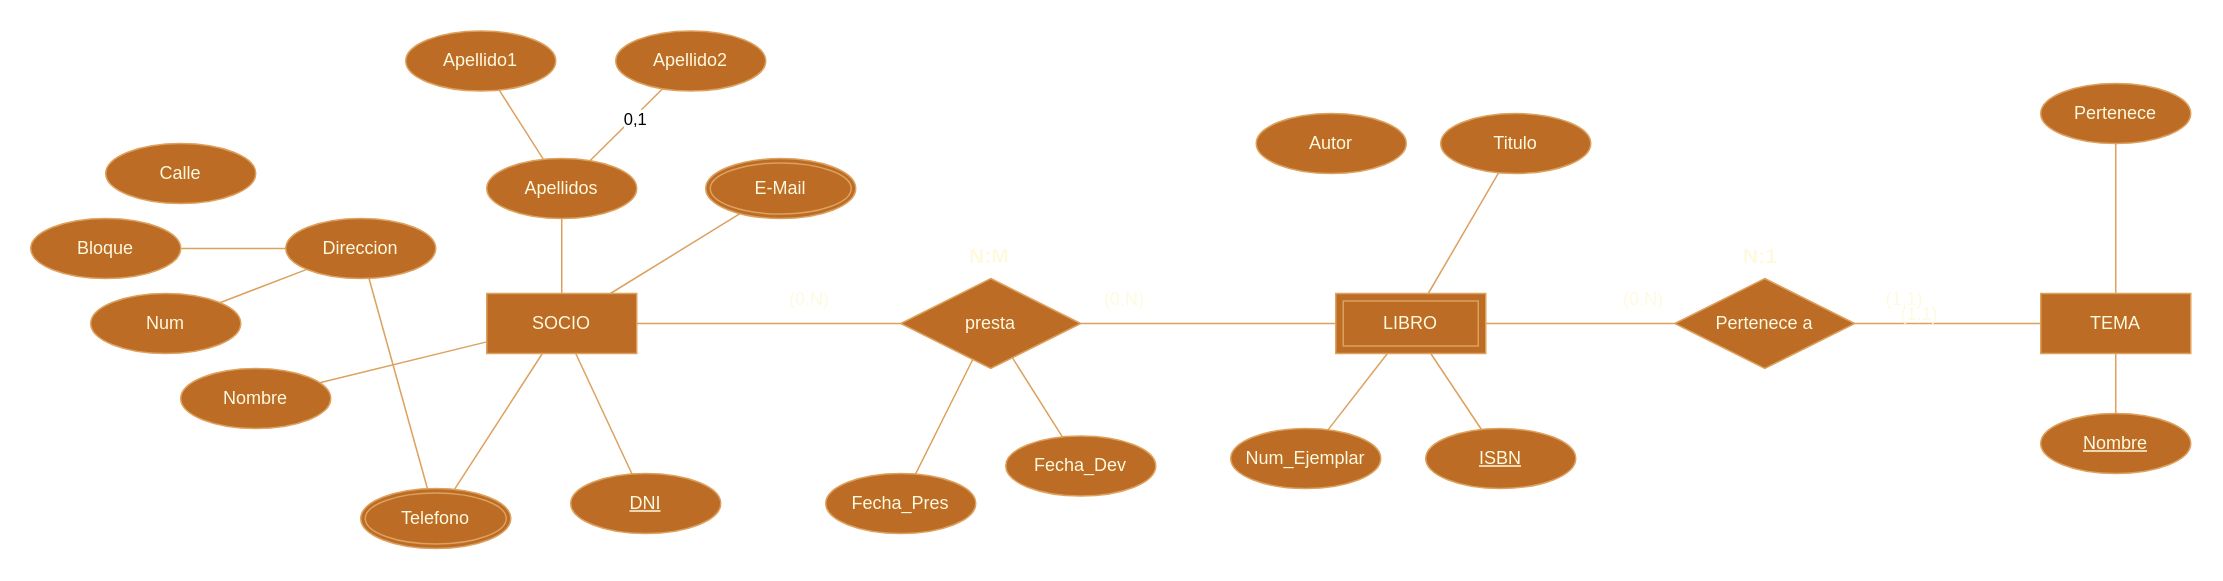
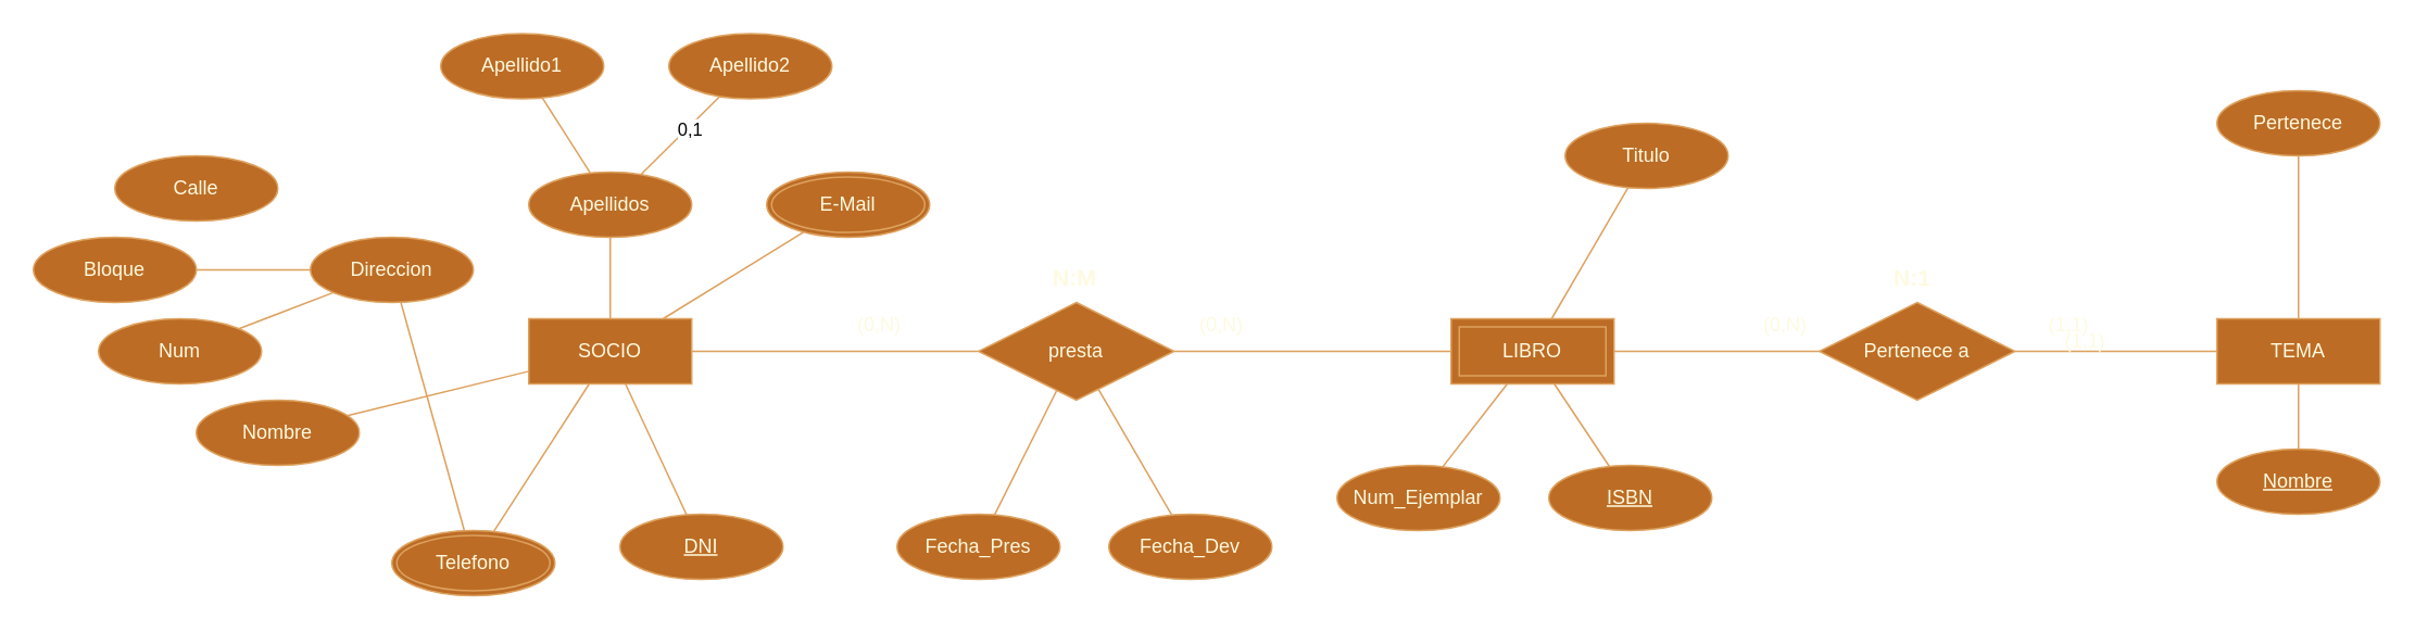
- <mxCell id="18" value="Autor" style="ellipse;whiteSpace=wrap;html=1;align=center;labelBackgroundColor=none;fillColor=#BC6C25;strokeColor=#DDA15E;fontColor=#FEFAE0;" parent="1" vertex="1"><mxGeometry x="837" y="75" width="100" height="40" as="geometry" /></mxCell>
- <mxCell id="21" value="Fecha_Dev" style="ellipse;whiteSpace=wrap;html=1;align=center;labelBackgroundColor=none;fillColor=#BC6C25;strokeColor=#DDA15E;fontColor=#FEFAE0;" parent="1" vertex="1"><mxGeometry x="670" y="290" width="100" height="40" as="geometry" /></mxCell>
+ <mxCell id="21" value="Fecha_Dev" style="ellipse;whiteSpace=wrap;html=1;align=center;labelBackgroundColor=none;fillColor=#BC6C25;strokeColor=#DDA15E;fontColor=#FEFAE0;" parent="1" vertex="1"><mxGeometry x="680" y="315" width="100" height="40" as="geometry" /></mxCell>
